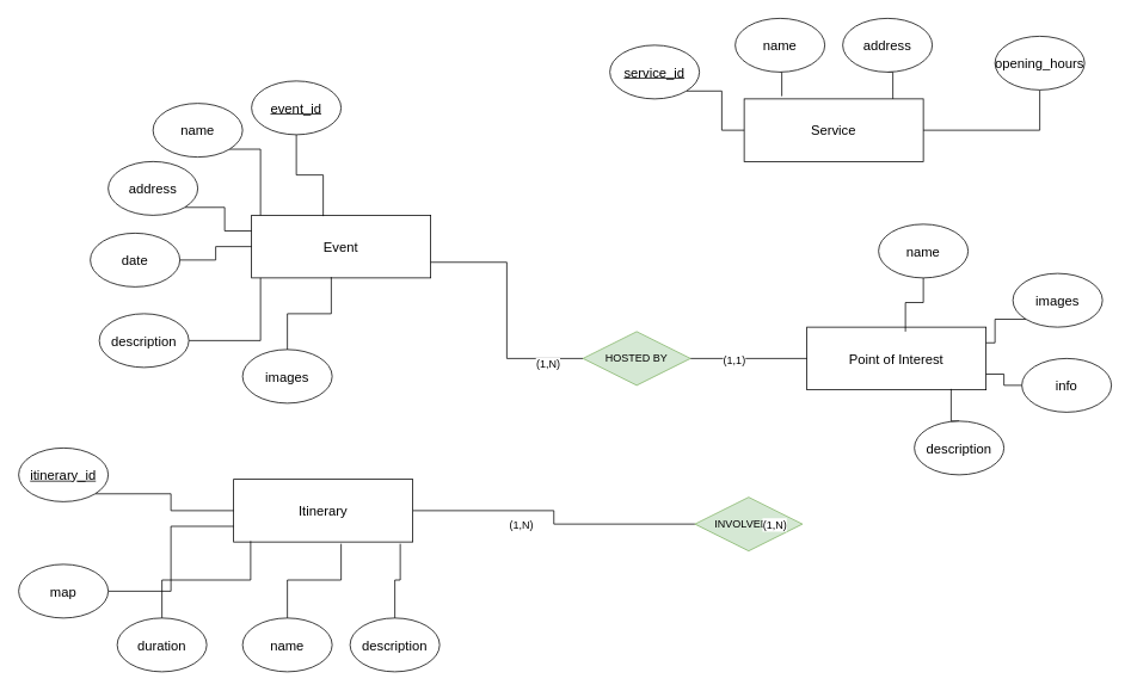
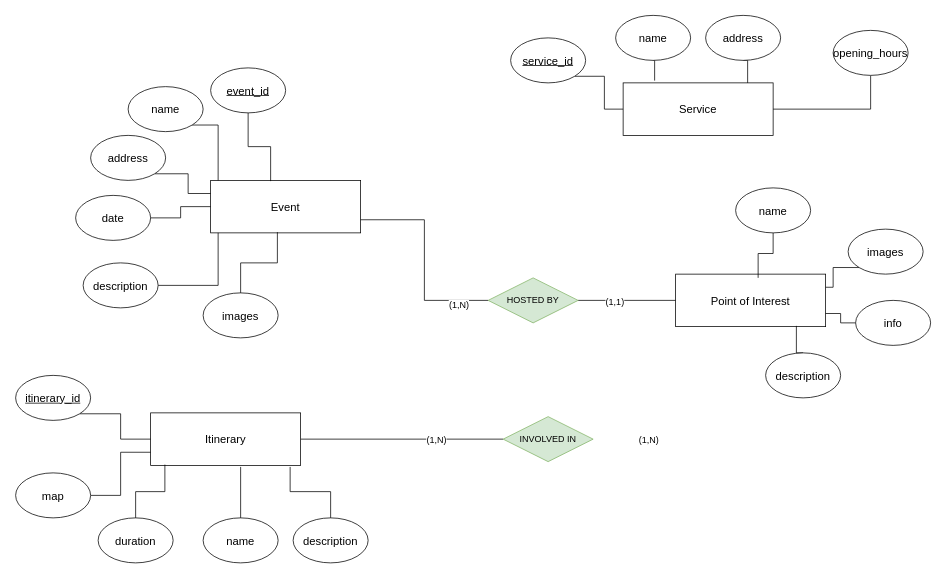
- <mxCell id="4" value="&lt;font style=&quot;font-size: 15px&quot;&gt;Itinerary&lt;/font&gt;" style="rounded=0;whiteSpace=wrap;html=1;" vertex="1" parent="1"><mxGeometry x="260" y="535" width="200" height="70" as="geometry" /></mxCell>
+ <mxCell id="4" value="&lt;font style=&quot;font-size: 15px&quot;&gt;Itinerary&lt;/font&gt;" style="rounded=0;whiteSpace=wrap;html=1;" vertex="1" parent="1"><mxGeometry x="200" y="550" width="200" height="70" as="geometry" /></mxCell>
- <mxCell id="10" value="INVOLVED IN" style="shape=rhombus;perimeter=rhombusPerimeter;whiteSpace=wrap;html=1;align=center;fontSize=12;fillColor=#d5e8d4;strokeColor=#82b366;" vertex="1" parent="1"><mxGeometry x="775" y="555" width="120" height="60" as="geometry" /></mxCell>
+ <mxCell id="10" value="INVOLVED IN" style="shape=rhombus;perimeter=rhombusPerimeter;whiteSpace=wrap;html=1;align=center;fontSize=12;fillColor=#d5e8d4;strokeColor=#82b366;" vertex="1" parent="1"><mxGeometry x="670" y="555" width="120" height="60" as="geometry" /></mxCell>
